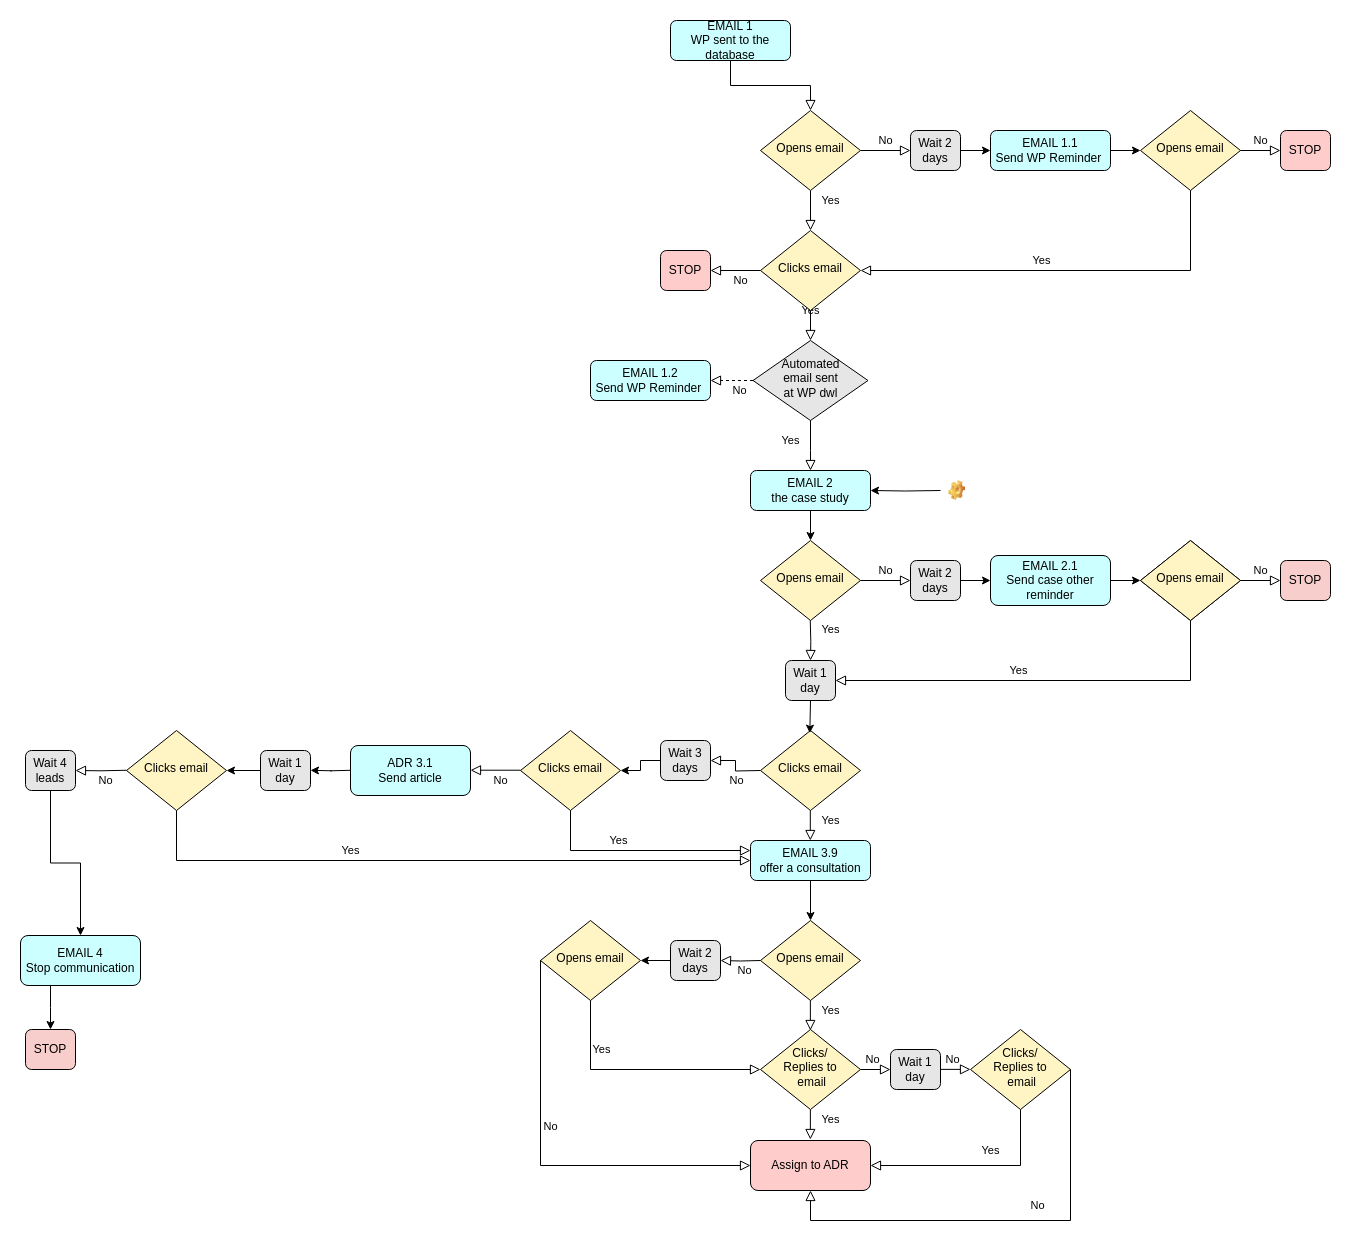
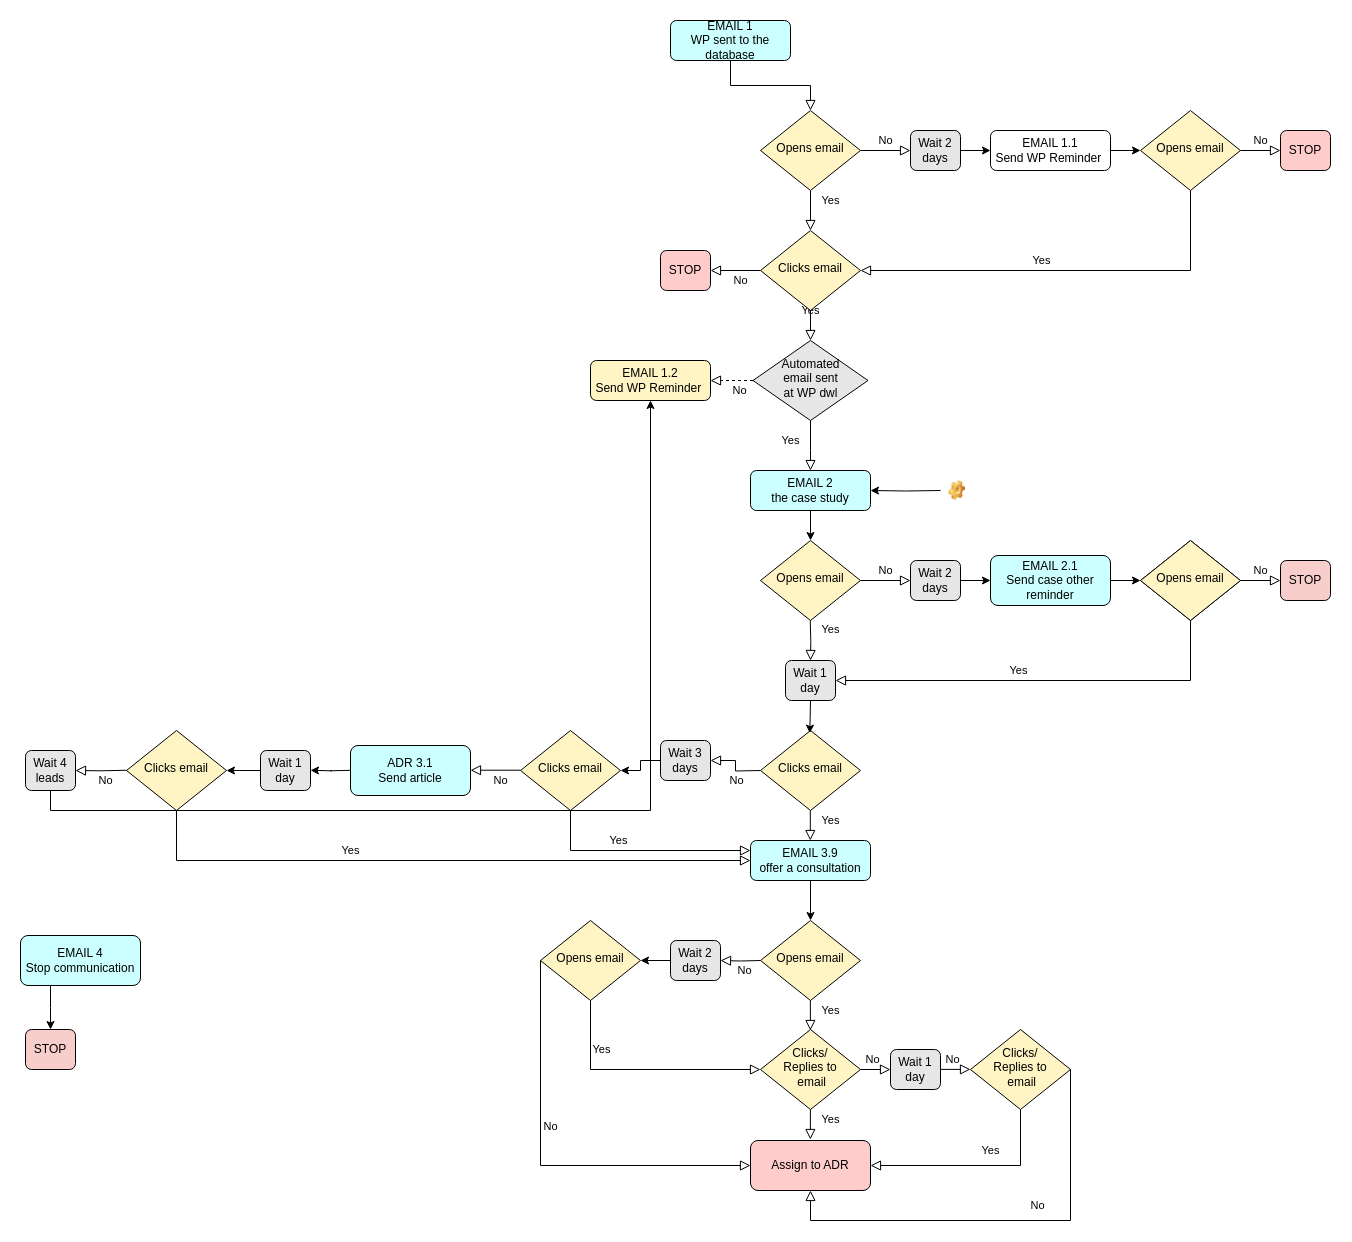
- <mxCell id="18" value="EMAIL 1.1&lt;br&gt;Send WP Reminder&amp;nbsp;" style="rounded=1;whiteSpace=wrap;html=1;fontSize=12;glass=0;strokeWidth=1;shadow=0;fillColor=#CCFFFF;" vertex="1" parent="1"><mxGeometry x="990" y="130" width="120" height="40" as="geometry" /></mxCell>
+ <mxCell id="18" value="EMAIL 1.1&lt;br&gt;Send WP Reminder&amp;nbsp;" style="rounded=1;whiteSpace=wrap;html=1;fontSize=12;glass=0;strokeWidth=1;shadow=0;fillColor=#ffffff;" vertex="1" parent="1"><mxGeometry x="990" y="130" width="120" height="40" as="geometry" /></mxCell>
- <mxCell id="11" value="EMAIL 1.2&lt;br&gt;Send WP Reminder&amp;nbsp;" style="rounded=1;whiteSpace=wrap;html=1;fontSize=12;glass=0;strokeWidth=1;shadow=0;fillColor=#CCFFFF;" vertex="1" parent="1"><mxGeometry y="360" width="120" height="40" as="geometry" x="590" /></mxCell>
+ <mxCell id="11" value="EMAIL 1.2&lt;br&gt;Send WP Reminder&amp;nbsp;" style="rounded=1;whiteSpace=wrap;html=1;fontSize=12;glass=0;strokeWidth=1;shadow=0;fillColor=#fff4c3;" vertex="1" parent="1"><mxGeometry y="360" width="120" height="40" as="geometry" x="590" /></mxCell>
- <mxCell id="55" value="" style="edgeStyle=orthogonalEdgeStyle;rounded=0;orthogonalLoop=1;jettySize=auto;html=1;exitX=0.5;exitY=1;exitDx=0;exitDy=0;entryX=0.5;entryY=0;entryDx=0;entryDy=0;" edge="1" parent="1" source="54" target="56"><mxGeometry relative="1" as="geometry"><mxPoint x="50" y="940" as="targetPoint" /><mxPoint x="140" y="920" as="sourcePoint" /></mxGeometry></mxCell>
+ <mxCell id="55" value="" style="edgeStyle=orthogonalEdgeStyle;rounded=0;orthogonalLoop=1;jettySize=auto;html=1;exitX=0.5;exitY=1;exitDx=0;exitDy=0;" edge="1" parent="1" source="54" target="11"><mxGeometry relative="1" as="geometry"><mxPoint x="50" y="940" as="targetPoint" /><mxPoint x="140" y="920" as="sourcePoint" /></mxGeometry></mxCell>
